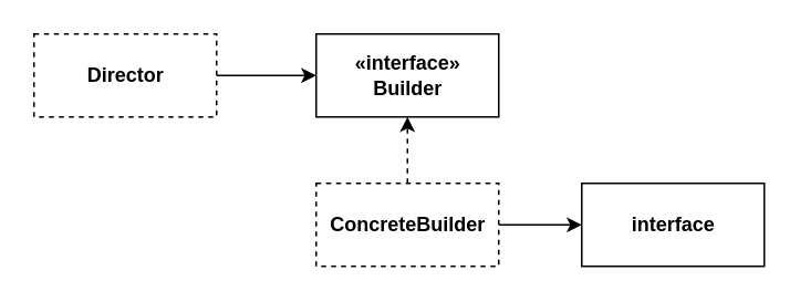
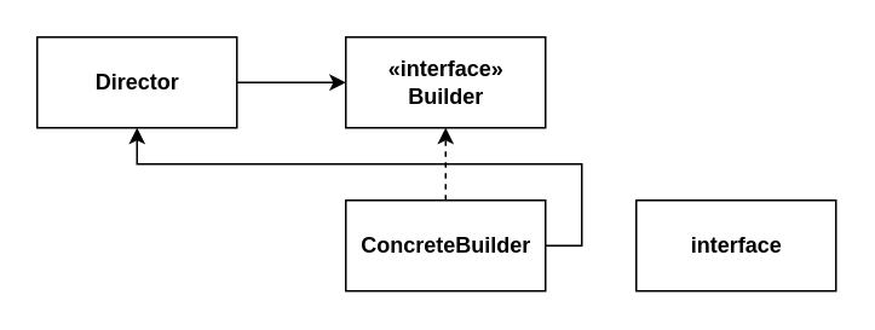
- <mxCell id="6" value="Director" style="html=1;fontStyle=1;dashed=1;" vertex="1" parent="1"><mxGeometry x="20" y="20" width="110" height="50" as="geometry" /></mxCell>
+ <mxCell id="6" value="Director" style="html=1;fontStyle=1" vertex="1" parent="1"><mxGeometry x="20" y="20" width="110" height="50" as="geometry" /></mxCell>
- <mxCell id="4" value="ConcreteBuilder" style="html=1;fontStyle=1;dashed=1;" vertex="1" parent="1"><mxGeometry x="190" y="110" width="110" height="50" as="geometry" /></mxCell>
+ <mxCell id="4" value="ConcreteBuilder" style="html=1;fontStyle=1" vertex="1" parent="1"><mxGeometry x="190" y="110" width="110" height="50" as="geometry" /></mxCell>
- <mxCell id="3" style="edgeStyle=orthogonalEdgeStyle;rounded=0;orthogonalLoop=1;jettySize=auto;html=1;exitX=1;exitY=0.5;exitDx=0;exitDy=0;entryX=0;entryY=0.5;entryDx=0;entryDy=0;fontStyle=1" edge="1" parent="1" source="4" target="7"><mxGeometry relative="1" as="geometry" /></mxCell>
+ <mxCell id="3" style="edgeStyle=orthogonalEdgeStyle;rounded=0;orthogonalLoop=1;jettySize=auto;html=1;exitX=1;exitY=0.5;exitDx=0;exitDy=0;fontStyle=1;" edge="1" parent="1" source="4" target="6"><mxGeometry relative="1" as="geometry" /></mxCell>
